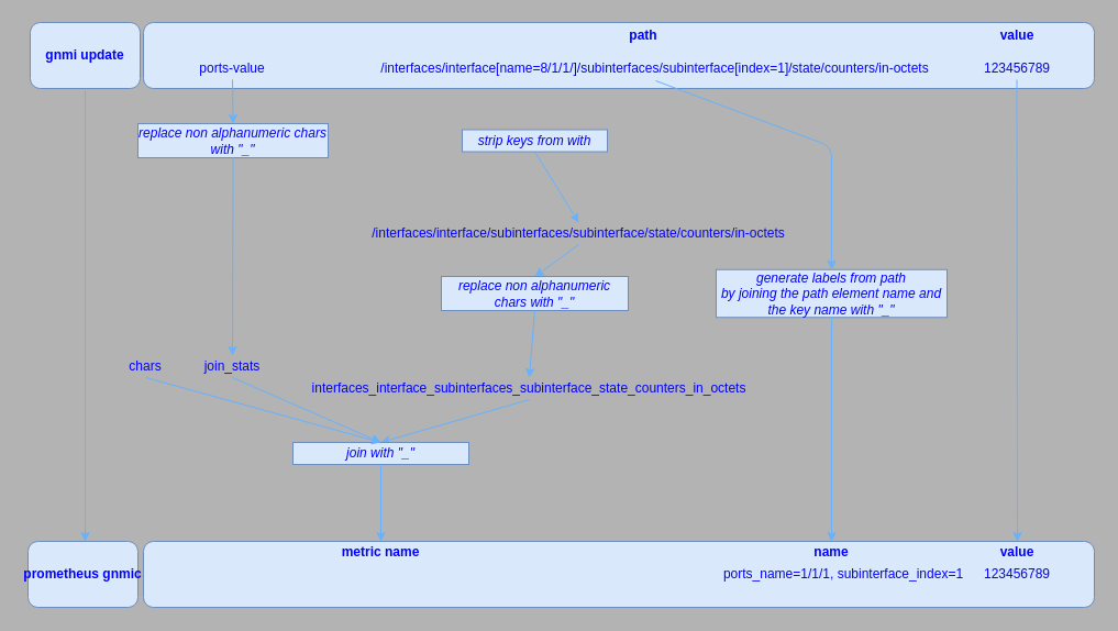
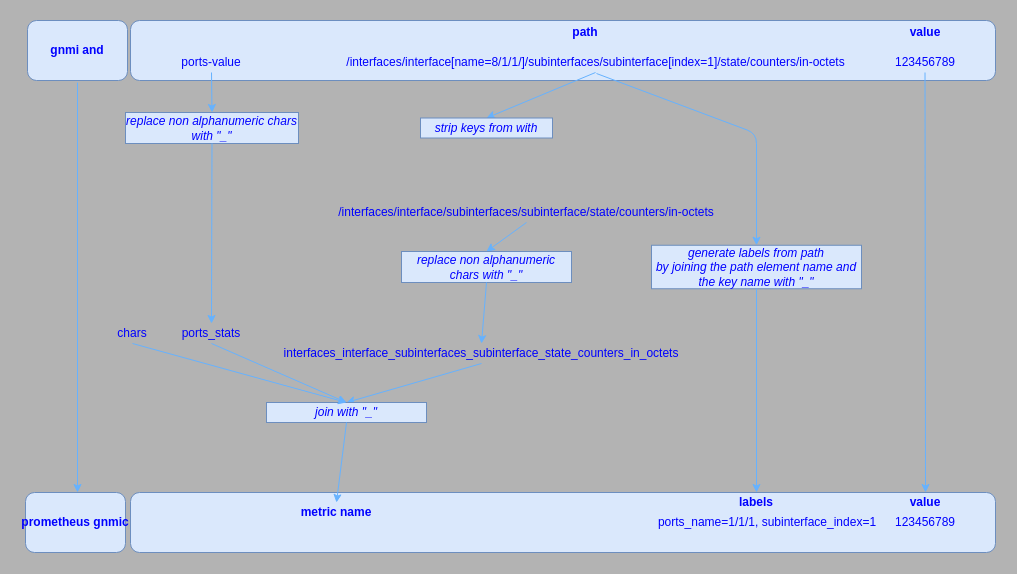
- <mxCell id="33" value="&lt;b&gt;gnmi update&lt;/b&gt;" style="text;html=1;strokeColor=none;fillColor=none;align=center;verticalAlign=middle;whiteSpace=wrap;labelBackgroundColor=none;fontColor=#0000FF;" vertex="1" parent="1"><mxGeometry x="22" y="40" width="110" height="20" as="geometry" /></mxCell>
+ <mxCell id="33" value="&lt;b&gt;gnmi and&lt;/b&gt;" style="text;html=1;strokeColor=none;fillColor=none;align=center;verticalAlign=middle;whiteSpace=wrap;labelBackgroundColor=none;fontColor=#0000FF;" vertex="1" parent="1"><mxGeometry x="22" y="40" width="110" height="20" as="geometry" /></mxCell>
+ <mxCell id="12" value="" style="endArrow=classic;html=1;entryX=0.5;entryY=0;entryDx=0;entryDy=0;exitX=0.5;exitY=1;exitDx=0;exitDy=0;fontColor=#0000FF;strokeColor=#66B2FF;" edge="1" parent="1" source="6" target="22"><mxGeometry width="50" height="50" relative="1" as="geometry"><mxPoint x="576" y="82" as="sourcePoint" /><mxPoint x="576" y="142" as="targetPoint" /></mxGeometry></mxCell>
- <mxCell id="14" value="" style="endArrow=classic;html=1;exitX=0.5;exitY=1;exitDx=0;exitDy=0;entryX=0.5;entryY=0;entryDx=0;entryDy=0;fontColor=#0000FF;strokeColor=#66B2FF;" edge="1" parent="1" source="22" target="11"><mxGeometry width="50" height="50" relative="1" as="geometry"><mxPoint x="436" y="172" as="sourcePoint" /><mxPoint x="491" y="203" as="targetPoint" /></mxGeometry></mxCell>
- <mxCell id="18" value="join_stats" style="text;html=1;strokeColor=none;fillColor=none;align=center;verticalAlign=middle;whiteSpace=wrap;labelBackgroundColor=none;labelBorderColor=none;fontColor=#0000FF;" vertex="1" parent="1"><mxGeometry x="166" y="323" width="90" height="20" as="geometry" /></mxCell>
+ <mxCell id="18" value="ports_stats" style="text;html=1;strokeColor=none;fillColor=none;align=center;verticalAlign=middle;whiteSpace=wrap;labelBackgroundColor=none;labelBorderColor=none;fontColor=#0000FF;" vertex="1" parent="1"><mxGeometry x="166" y="323" width="90" height="20" as="geometry" /></mxCell>
- <mxCell id="30" value="&lt;b&gt;metric name&lt;/b&gt;" style="text;html=1;strokeColor=none;fillColor=none;align=center;verticalAlign=middle;whiteSpace=wrap;labelBackgroundColor=none;fontColor=#0000FF;" vertex="1" parent="1"><mxGeometry x="291" y="492" width="110" height="20" as="geometry" /></mxCell>
+ <mxCell id="30" value="&lt;b&gt;metric name&lt;/b&gt;" style="text;html=1;strokeColor=none;fillColor=none;align=center;verticalAlign=middle;whiteSpace=wrap;labelBackgroundColor=none;fontColor=#0000FF;" vertex="1" parent="1"><mxGeometry x="281" y="502" width="110" height="20" as="geometry" /></mxCell>
- <mxCell id="31" value="&lt;b&gt;name&lt;/b&gt;" style="text;html=1;strokeColor=none;fillColor=none;align=center;verticalAlign=middle;whiteSpace=wrap;labelBackgroundColor=none;fontColor=#0000FF;" vertex="1" parent="1"><mxGeometry x="701" y="492" width="110" height="20" as="geometry" /></mxCell>
+ <mxCell id="31" value="&lt;b&gt;labels&lt;/b&gt;" style="text;html=1;strokeColor=none;fillColor=none;align=center;verticalAlign=middle;whiteSpace=wrap;labelBackgroundColor=none;fontColor=#0000FF;" vertex="1" parent="1"><mxGeometry x="701" y="492" width="110" height="20" as="geometry" /></mxCell>
